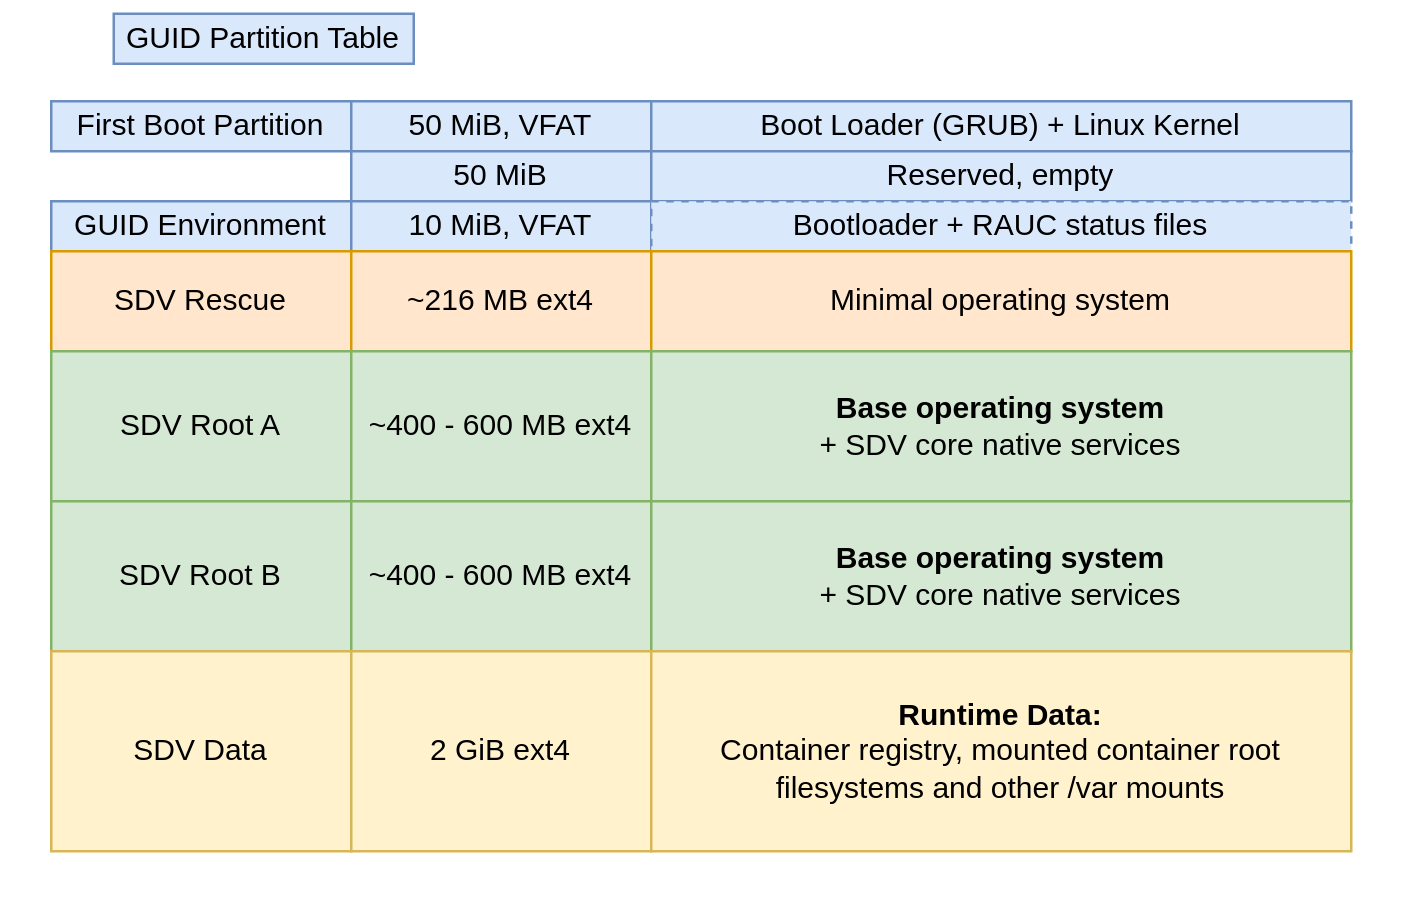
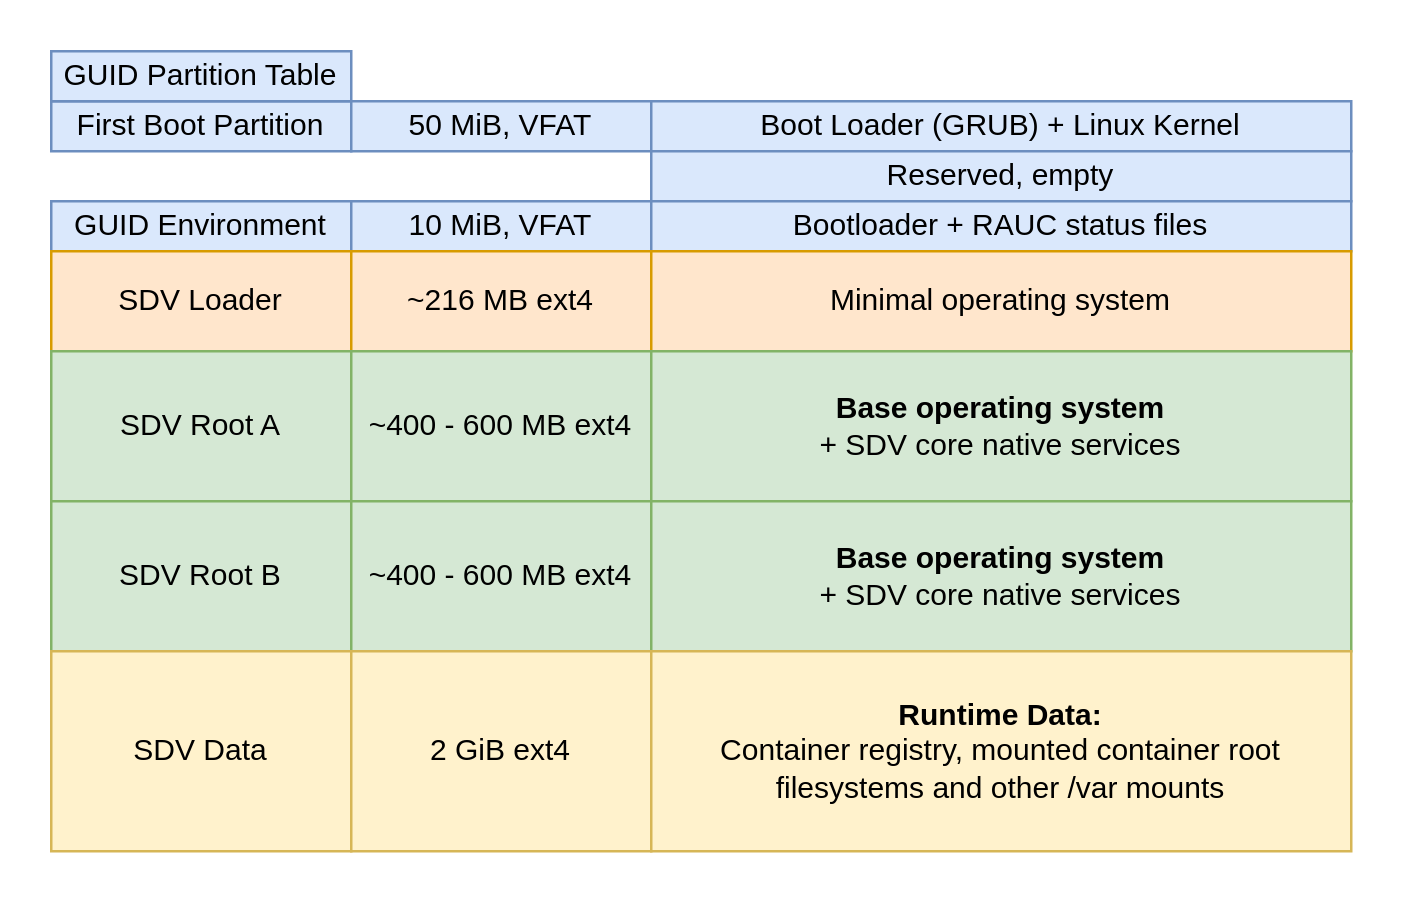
- <mxCell id="4" value="GUID Partition Table" style="rounded=0;whiteSpace=wrap;html=1;fillColor=#dae8fc;strokeColor=#6c8ebf;" vertex="1" parent="1"><mxGeometry x="45" y="5" width="120" height="20" as="geometry" /></mxCell>
+ <mxCell id="4" value="GUID Partition Table" style="rounded=0;whiteSpace=wrap;html=1;fillColor=#dae8fc;strokeColor=#6c8ebf;" vertex="1" parent="1"><mxGeometry x="20" y="20" width="120" height="20" as="geometry" /></mxCell>
- <mxCell id="6" value="50 MiB&lt;br&gt;" style="rounded=0;whiteSpace=wrap;html=1;fillColor=#dae8fc;strokeColor=#6c8ebf;" vertex="1" parent="1"><mxGeometry x="140" y="60" width="120" height="20" as="geometry" /></mxCell>
- <mxCell id="18" value="Bootloader + RAUC status files" style="rounded=0;whiteSpace=wrap;html=1;fillColor=#dae8fc;strokeColor=#6c8ebf;dashed=1;" vertex="1" parent="1"><mxGeometry x="260" y="80" width="280" height="20" as="geometry" /></mxCell>
+ <mxCell id="18" value="Bootloader + RAUC status files" style="rounded=0;whiteSpace=wrap;html=1;fillColor=#dae8fc;strokeColor=#6c8ebf;" vertex="1" parent="1"><mxGeometry x="260" y="80" width="280" height="20" as="geometry" /></mxCell>
- <mxCell id="8" value="SDV Rescue" style="rounded=0;whiteSpace=wrap;html=1;fillColor=#ffe6cc;strokeColor=#d79b00;" vertex="1" parent="1"><mxGeometry x="20" y="100" width="120" height="40" as="geometry" /></mxCell>
+ <mxCell id="8" value="SDV Loader" style="rounded=0;whiteSpace=wrap;html=1;fillColor=#ffe6cc;strokeColor=#d79b00;" vertex="1" parent="1"><mxGeometry x="20" y="100" width="120" height="40" as="geometry" /></mxCell>
